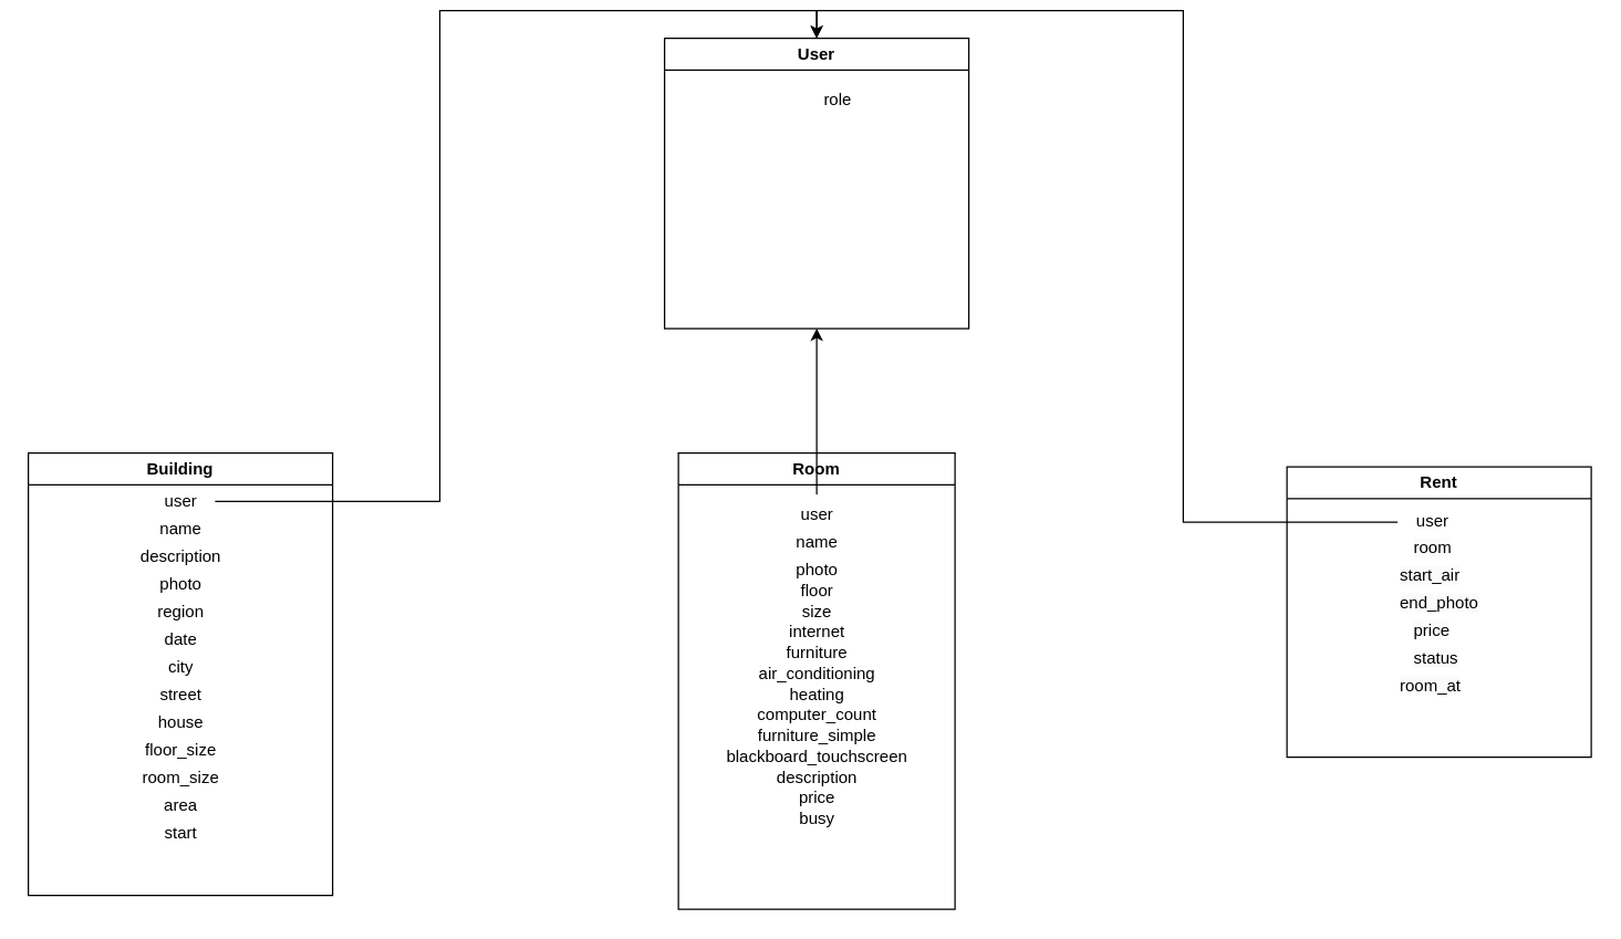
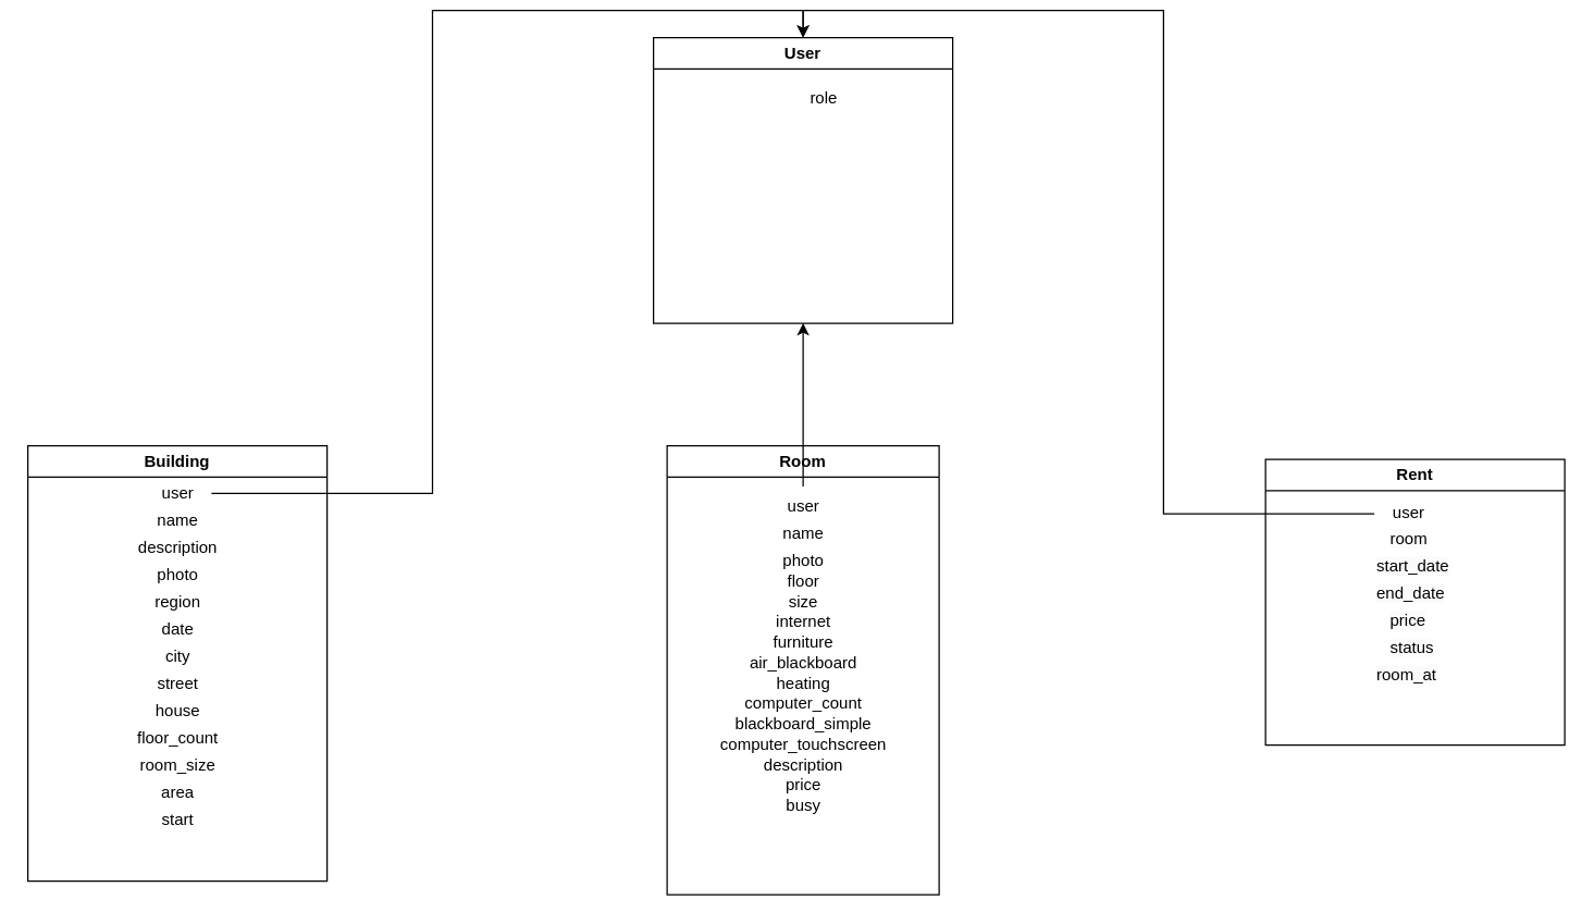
- <mxCell id="37" value="&lt;span style=&quot;color: rgb(0, 0, 0); font-family: Helvetica; font-size: 12px; font-style: normal; font-variant-ligatures: normal; font-variant-caps: normal; font-weight: 400; letter-spacing: normal; orphans: 2; text-align: center; text-indent: 0px; text-transform: none; widows: 2; word-spacing: 0px; -webkit-text-stroke-width: 0px; white-space: nowrap; background-color: rgb(251, 251, 251); text-decoration-thickness: initial; text-decoration-style: initial; text-decoration-color: initial; display: inline !important; float: none;&quot;&gt;start_air&lt;/span&gt;" style="text;whiteSpace=wrap;html=1;" vertex="1" parent="34"><mxGeometry x="80" y="65" width="60" height="40" as="geometry" /></mxCell>
+ <mxCell id="37" value="&lt;span style=&quot;color: rgb(0, 0, 0); font-family: Helvetica; font-size: 12px; font-style: normal; font-variant-ligatures: normal; font-variant-caps: normal; font-weight: 400; letter-spacing: normal; orphans: 2; text-align: center; text-indent: 0px; text-transform: none; widows: 2; word-spacing: 0px; -webkit-text-stroke-width: 0px; white-space: nowrap; background-color: rgb(251, 251, 251); text-decoration-thickness: initial; text-decoration-style: initial; text-decoration-color: initial; display: inline !important; float: none;&quot;&gt;start_date&lt;/span&gt;" style="text;whiteSpace=wrap;html=1;" vertex="1" parent="34"><mxGeometry x="80" y="65" width="60" height="40" as="geometry" /></mxCell>
- <mxCell id="38" value="&lt;span style=&quot;color: rgb(0, 0, 0); font-family: Helvetica; font-size: 12px; font-style: normal; font-variant-ligatures: normal; font-variant-caps: normal; font-weight: 400; letter-spacing: normal; orphans: 2; text-align: center; text-indent: 0px; text-transform: none; widows: 2; word-spacing: 0px; -webkit-text-stroke-width: 0px; white-space: nowrap; background-color: rgb(251, 251, 251); text-decoration-thickness: initial; text-decoration-style: initial; text-decoration-color: initial; display: inline !important; float: none;&quot;&gt;end_photo&lt;/span&gt;" style="text;whiteSpace=wrap;html=1;" vertex="1" parent="34"><mxGeometry x="80" y="85" width="60" height="40" as="geometry" /></mxCell>
+ <mxCell id="38" value="&lt;span style=&quot;color: rgb(0, 0, 0); font-family: Helvetica; font-size: 12px; font-style: normal; font-variant-ligatures: normal; font-variant-caps: normal; font-weight: 400; letter-spacing: normal; orphans: 2; text-align: center; text-indent: 0px; text-transform: none; widows: 2; word-spacing: 0px; -webkit-text-stroke-width: 0px; white-space: nowrap; background-color: rgb(251, 251, 251); text-decoration-thickness: initial; text-decoration-style: initial; text-decoration-color: initial; display: inline !important; float: none;&quot;&gt;end_date&lt;/span&gt;" style="text;whiteSpace=wrap;html=1;" vertex="1" parent="34"><mxGeometry x="80" y="85" width="60" height="40" as="geometry" /></mxCell>
- <mxCell id="12" value="air_conditioning" style="text;html=1;align=center;verticalAlign=middle;resizable=0;points=[];autosize=1;strokeColor=none;fillColor=none;" vertex="1" parent="4"><mxGeometry x="45" y="145" width="110" height="30" as="geometry" /></mxCell>
+ <mxCell id="12" value="air_blackboard" style="text;html=1;align=center;verticalAlign=middle;resizable=0;points=[];autosize=1;strokeColor=none;fillColor=none;" vertex="1" parent="4"><mxGeometry x="45" y="145" width="110" height="30" as="geometry" /></mxCell>
- <mxCell id="15" value="furniture_simple" style="text;html=1;align=center;verticalAlign=middle;resizable=0;points=[];autosize=1;strokeColor=none;fillColor=none;" vertex="1" parent="4"><mxGeometry x="40" y="190" width="120" height="30" as="geometry" /></mxCell>
+ <mxCell id="15" value="blackboard_simple" style="text;html=1;align=center;verticalAlign=middle;resizable=0;points=[];autosize=1;strokeColor=none;fillColor=none;" vertex="1" parent="4"><mxGeometry x="40" y="190" width="120" height="30" as="geometry" /></mxCell>
- <mxCell id="30" value="floor_size" style="text;html=1;align=center;verticalAlign=middle;resizable=0;points=[];autosize=1;strokeColor=none;fillColor=none;" vertex="1" parent="20"><mxGeometry x="70" y="200" width="80" height="30" as="geometry" /></mxCell>
+ <mxCell id="30" value="floor_count" style="text;html=1;align=center;verticalAlign=middle;resizable=0;points=[];autosize=1;strokeColor=none;fillColor=none;" vertex="1" parent="20"><mxGeometry x="70" y="200" width="80" height="30" as="geometry" /></mxCell>
- <mxCell id="16" value="blackboard_touchscreen" style="text;html=1;align=center;verticalAlign=middle;resizable=0;points=[];autosize=1;strokeColor=none;fillColor=none;" vertex="1" parent="4"><mxGeometry x="25" y="205" width="150" height="30" as="geometry" /></mxCell>
+ <mxCell id="16" value="computer_touchscreen" style="text;html=1;align=center;verticalAlign=middle;resizable=0;points=[];autosize=1;strokeColor=none;fillColor=none;" vertex="1" parent="4"><mxGeometry x="25" y="205" width="150" height="30" as="geometry" /></mxCell>
